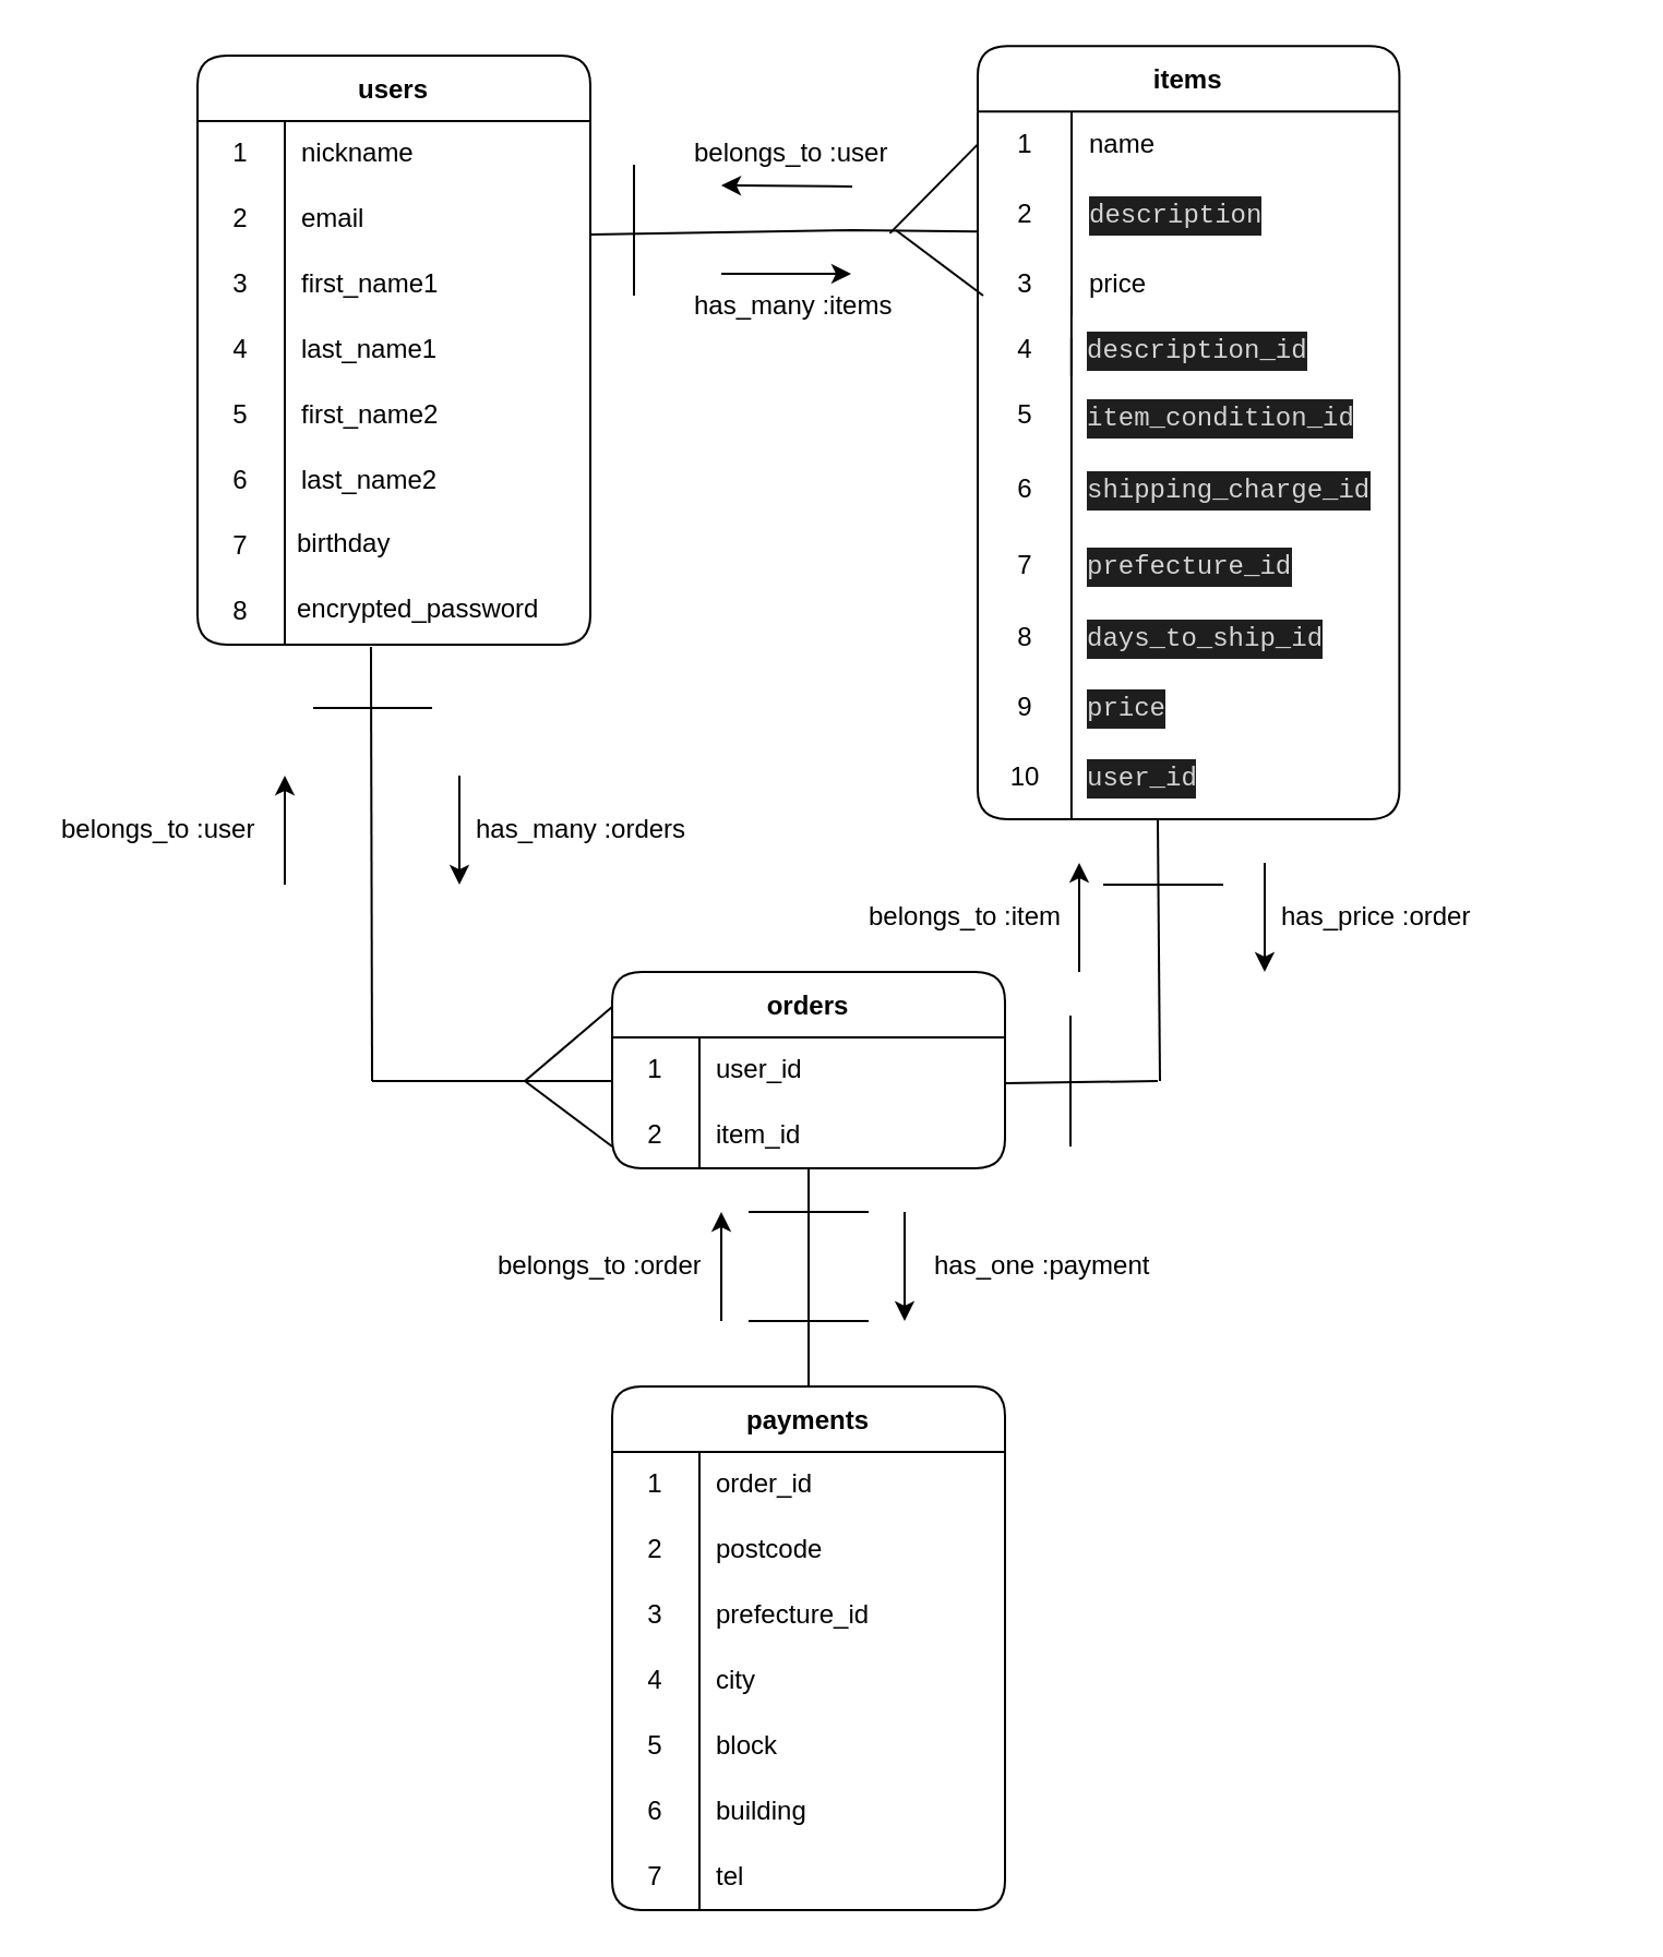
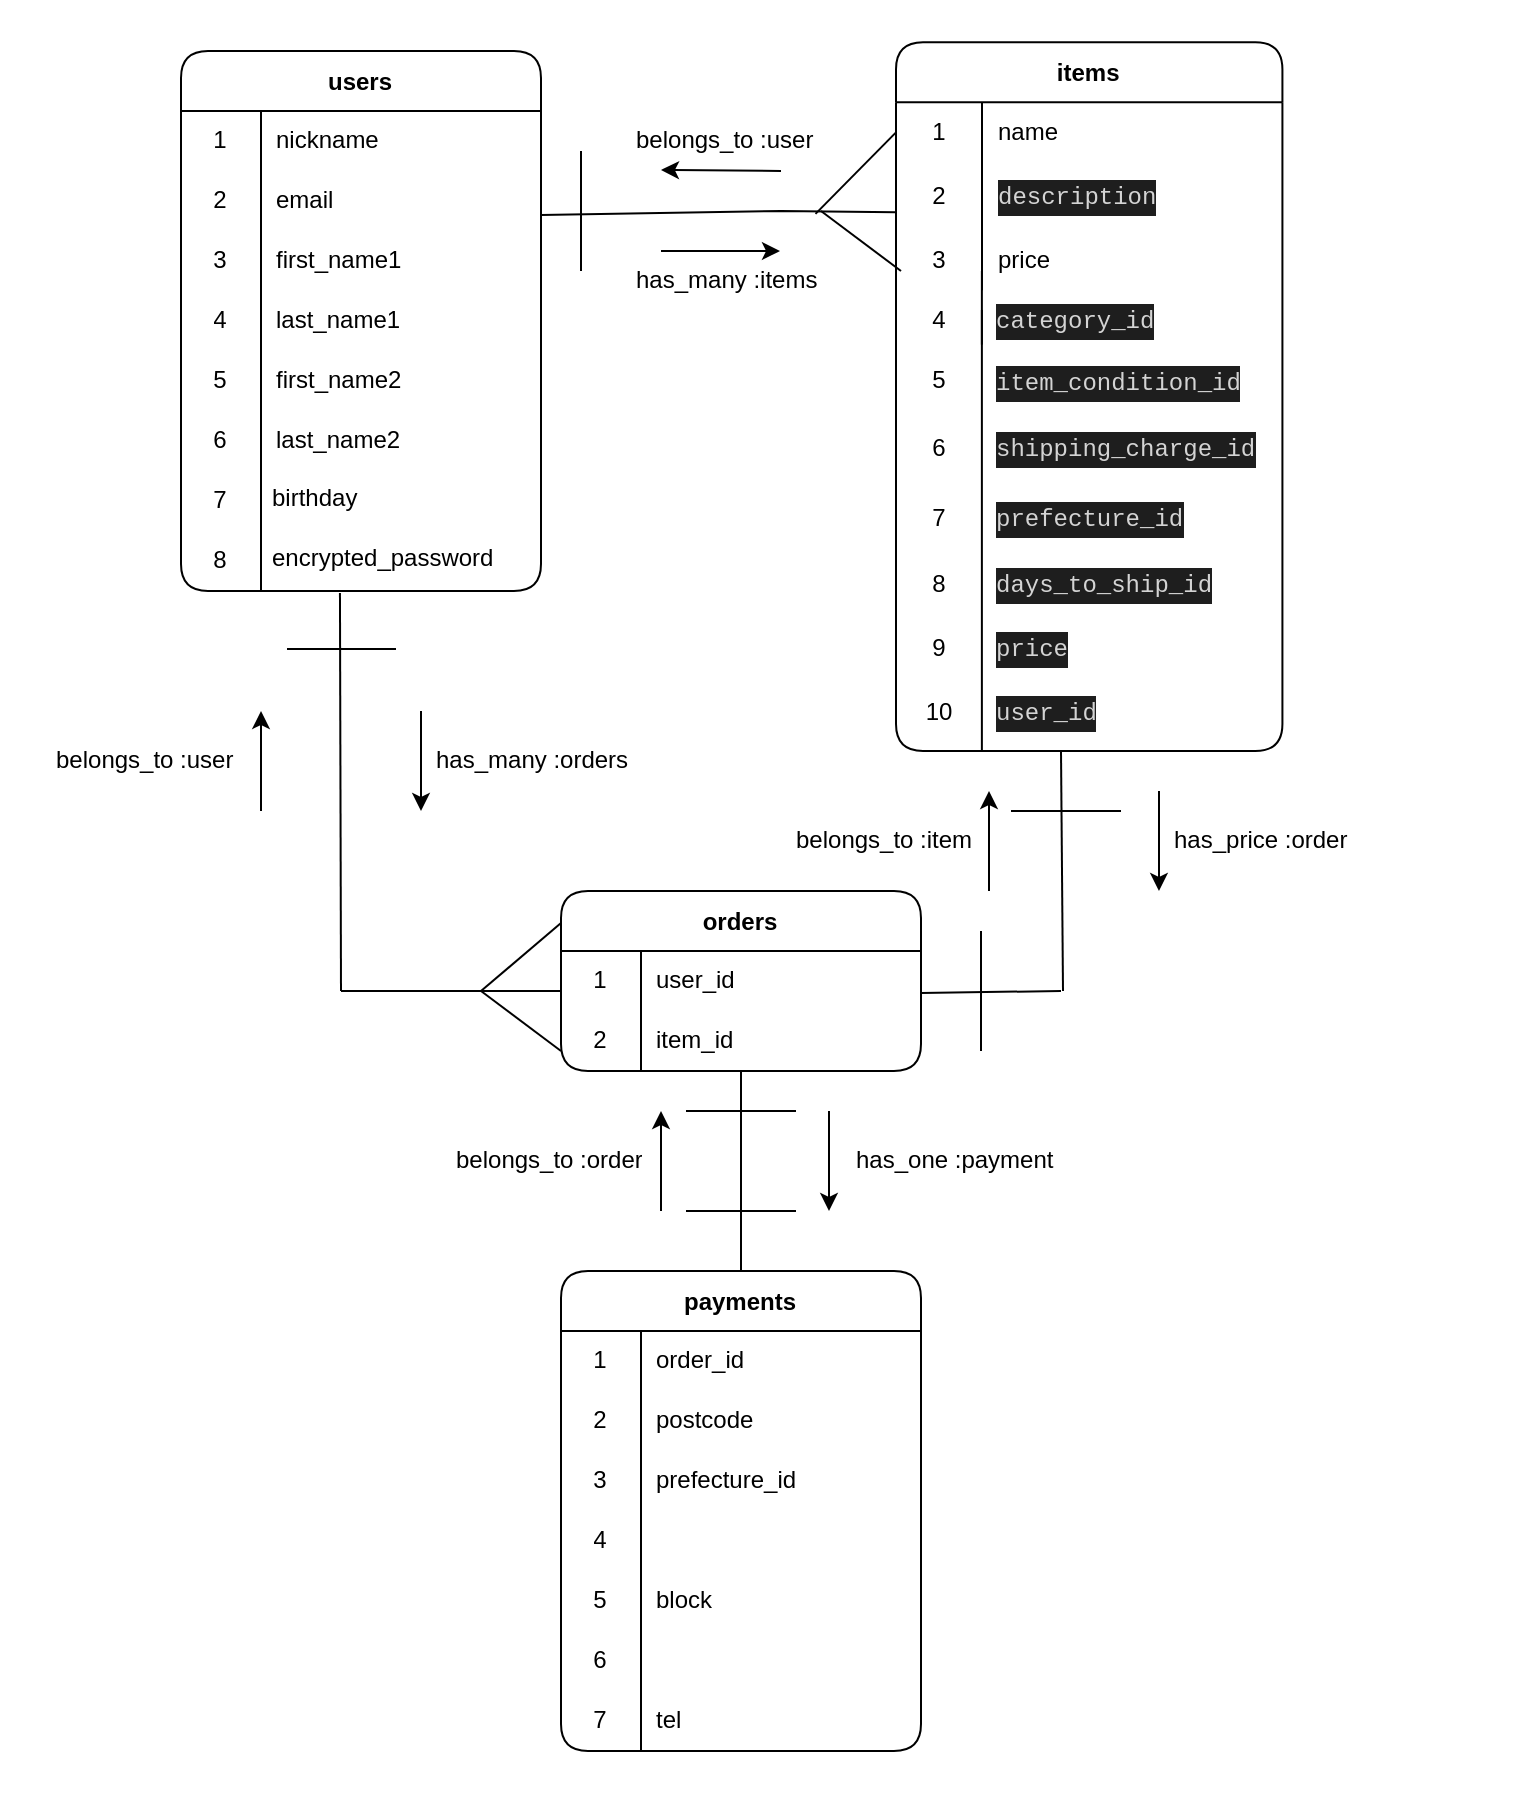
- <mxCell id="35" value="&lt;div style=&quot;color: rgb(212, 212, 212); background-color: rgb(30, 30, 30); font-family: Menlo, Monaco, &amp;quot;Courier New&amp;quot;, monospace; line-height: 18px;&quot;&gt;description_id&lt;/div&gt;" style="shape=partialRectangle;html=1;whiteSpace=wrap;connectable=0;fillColor=none;top=0;left=0;bottom=0;right=0;align=left;spacingLeft=6;overflow=hidden;rounded=1;" vertex="1" parent="21"><mxGeometry x="42.936" y="57.631" width="150.275" height="34.73" as="geometry"><mxRectangle width="140" height="30" as="alternateBounds" /></mxGeometry></mxCell>
+ <mxCell id="35" value="&lt;div style=&quot;color: rgb(212, 212, 212); background-color: rgb(30, 30, 30); font-family: Menlo, Monaco, &amp;quot;Courier New&amp;quot;, monospace; line-height: 18px;&quot;&gt;category_id&lt;/div&gt;" style="shape=partialRectangle;html=1;whiteSpace=wrap;connectable=0;fillColor=none;top=0;left=0;bottom=0;right=0;align=left;spacingLeft=6;overflow=hidden;rounded=1;" vertex="1" parent="21"><mxGeometry x="42.936" y="57.631" width="150.275" height="34.73" as="geometry"><mxRectangle width="140" height="30" as="alternateBounds" /></mxGeometry></mxCell>
- <mxCell id="83" value="city" style="shape=partialRectangle;html=1;whiteSpace=wrap;connectable=0;fillColor=none;top=0;left=0;bottom=0;right=0;align=left;spacingLeft=6;overflow=hidden;rounded=1;" parent="1" vertex="1"><mxGeometry x="320" y="755" width="140" height="30" as="geometry"><mxRectangle width="140" height="30" as="alternateBounds" /></mxGeometry></mxCell>
- <mxCell id="85" value="building" style="shape=partialRectangle;html=1;whiteSpace=wrap;connectable=0;fillColor=none;top=0;left=0;bottom=0;right=0;align=left;spacingLeft=6;overflow=hidden;rounded=1;" parent="1" vertex="1"><mxGeometry x="320" y="815" width="140" height="30" as="geometry"><mxRectangle width="140" height="30" as="alternateBounds" /></mxGeometry></mxCell>
